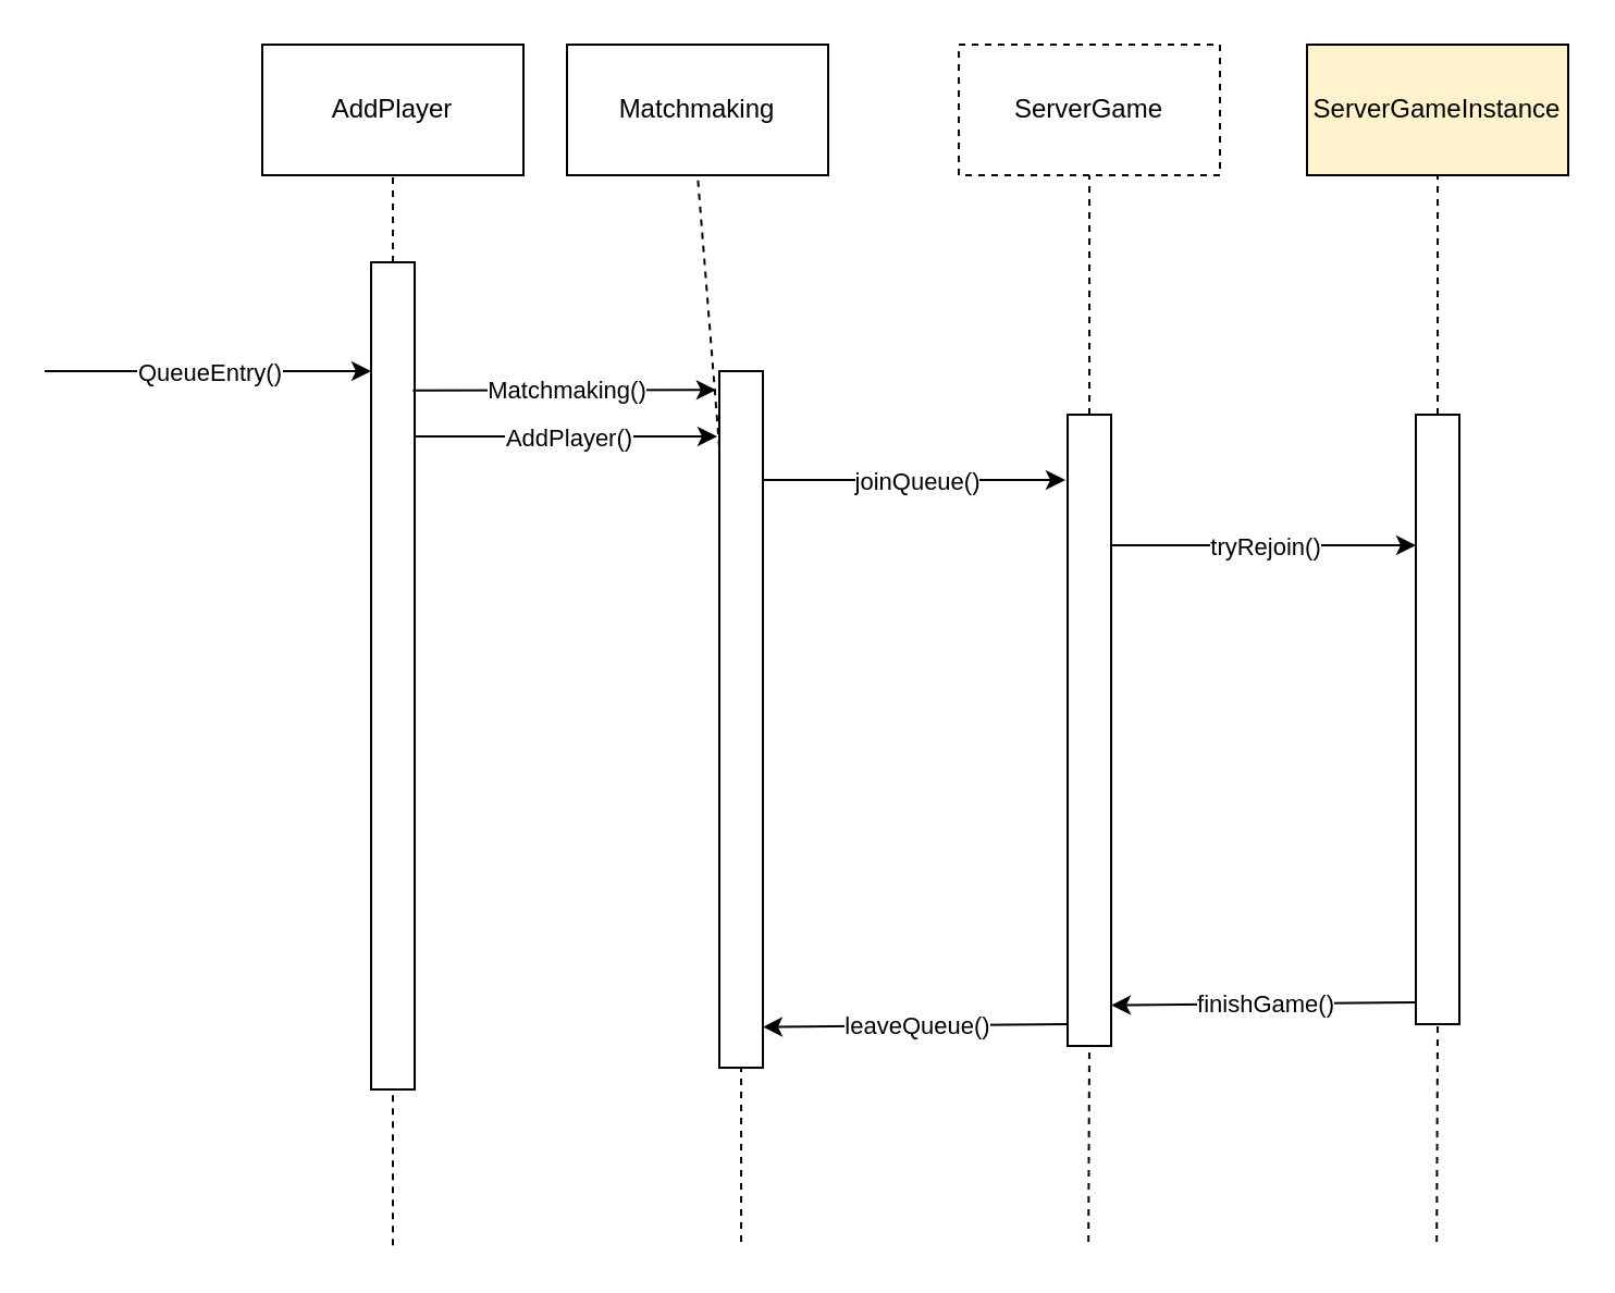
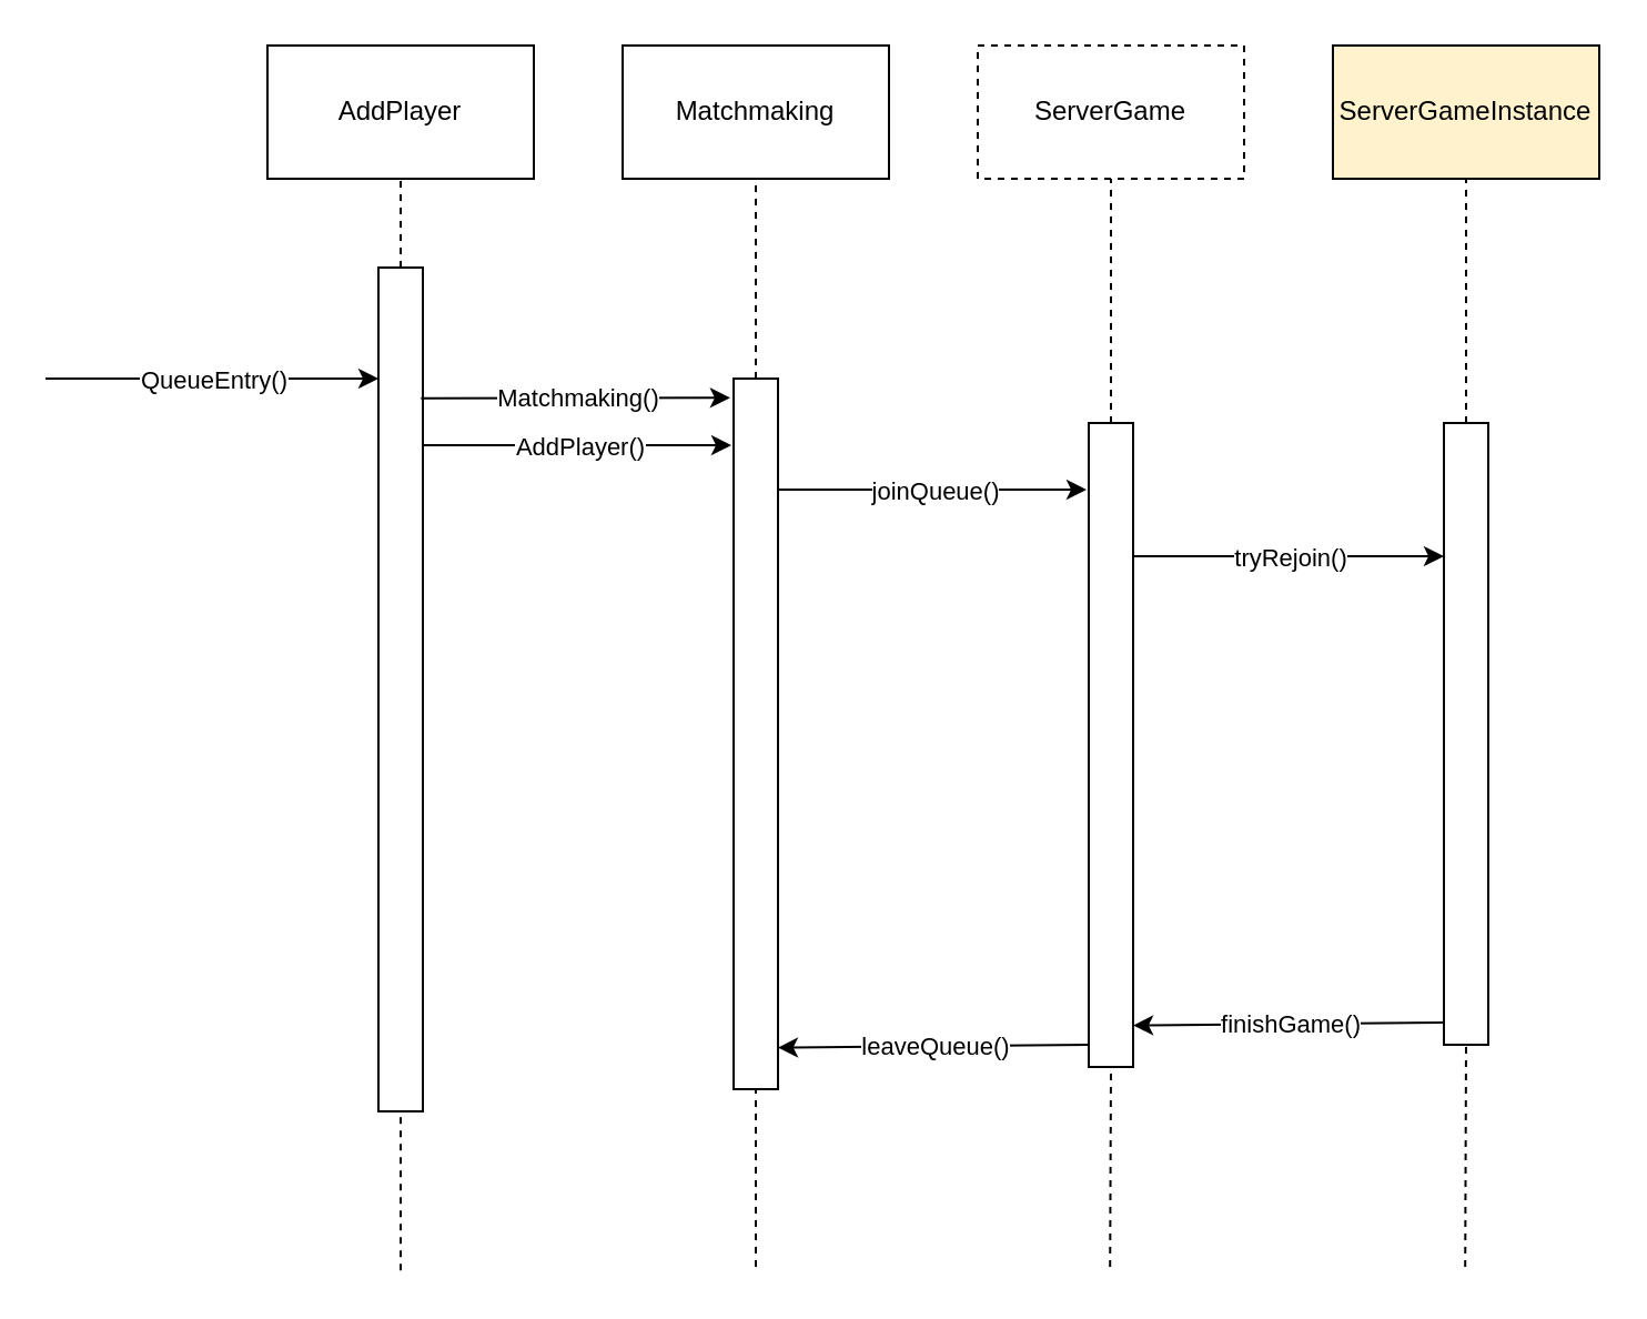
- <mxCell id="8" value="Matchmaking" style="rounded=0;whiteSpace=wrap;html=1;" vertex="1" parent="1"><mxGeometry x="260" y="20" width="120" height="60" as="geometry" /></mxCell>
+ <mxCell id="8" value="Matchmaking" style="rounded=0;whiteSpace=wrap;html=1;" vertex="1" parent="1"><mxGeometry x="280" y="20" width="120" height="60" as="geometry" /></mxCell>
